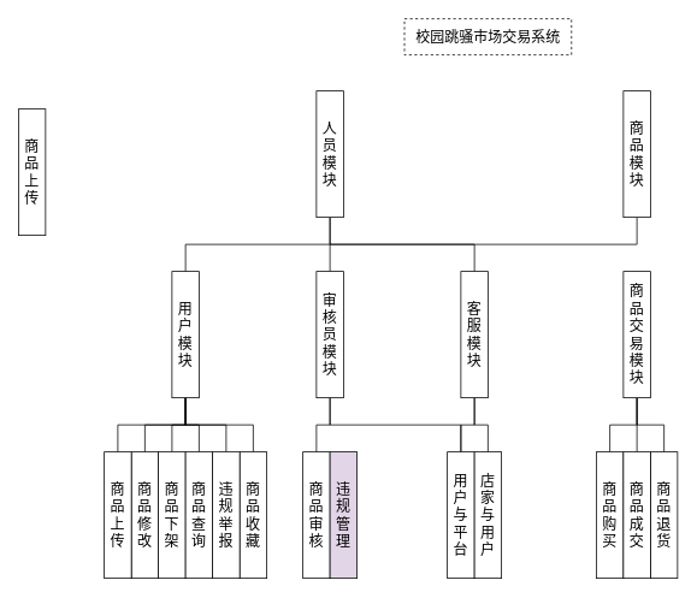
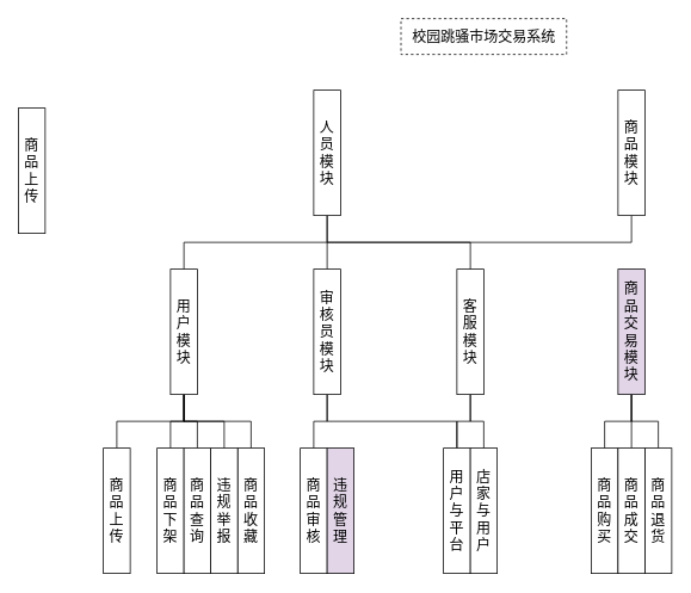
- <mxCell id="23" value="商品交易模块" style="rounded=0;whiteSpace=wrap;html=1;fontSize=16;" vertex="1" parent="1"><mxGeometry x="690" y="300" width="30" height="140" as="geometry" /></mxCell>
+ <mxCell id="23" value="商品交易模块" style="rounded=0;whiteSpace=wrap;html=1;fontSize=16;fillColor=#e1d5e7;" vertex="1" parent="1"><mxGeometry x="690" y="300" width="30" height="140" as="geometry" /></mxCell>
- <mxCell id="9" style="edgeStyle=orthogonalEdgeStyle;rounded=0;orthogonalLoop=1;jettySize=auto;html=1;exitX=0.5;exitY=1;exitDx=0;exitDy=0;fontSize=16;endArrow=none;endFill=0;" edge="1" parent="1" source="14" target="25"><mxGeometry relative="1" as="geometry" /></mxCell>
- <mxCell id="25" value="商品修改" style="rounded=0;whiteSpace=wrap;html=1;fontSize=16;" vertex="1" parent="1"><mxGeometry x="145" y="500" width="30" height="140" as="geometry" /></mxCell>
